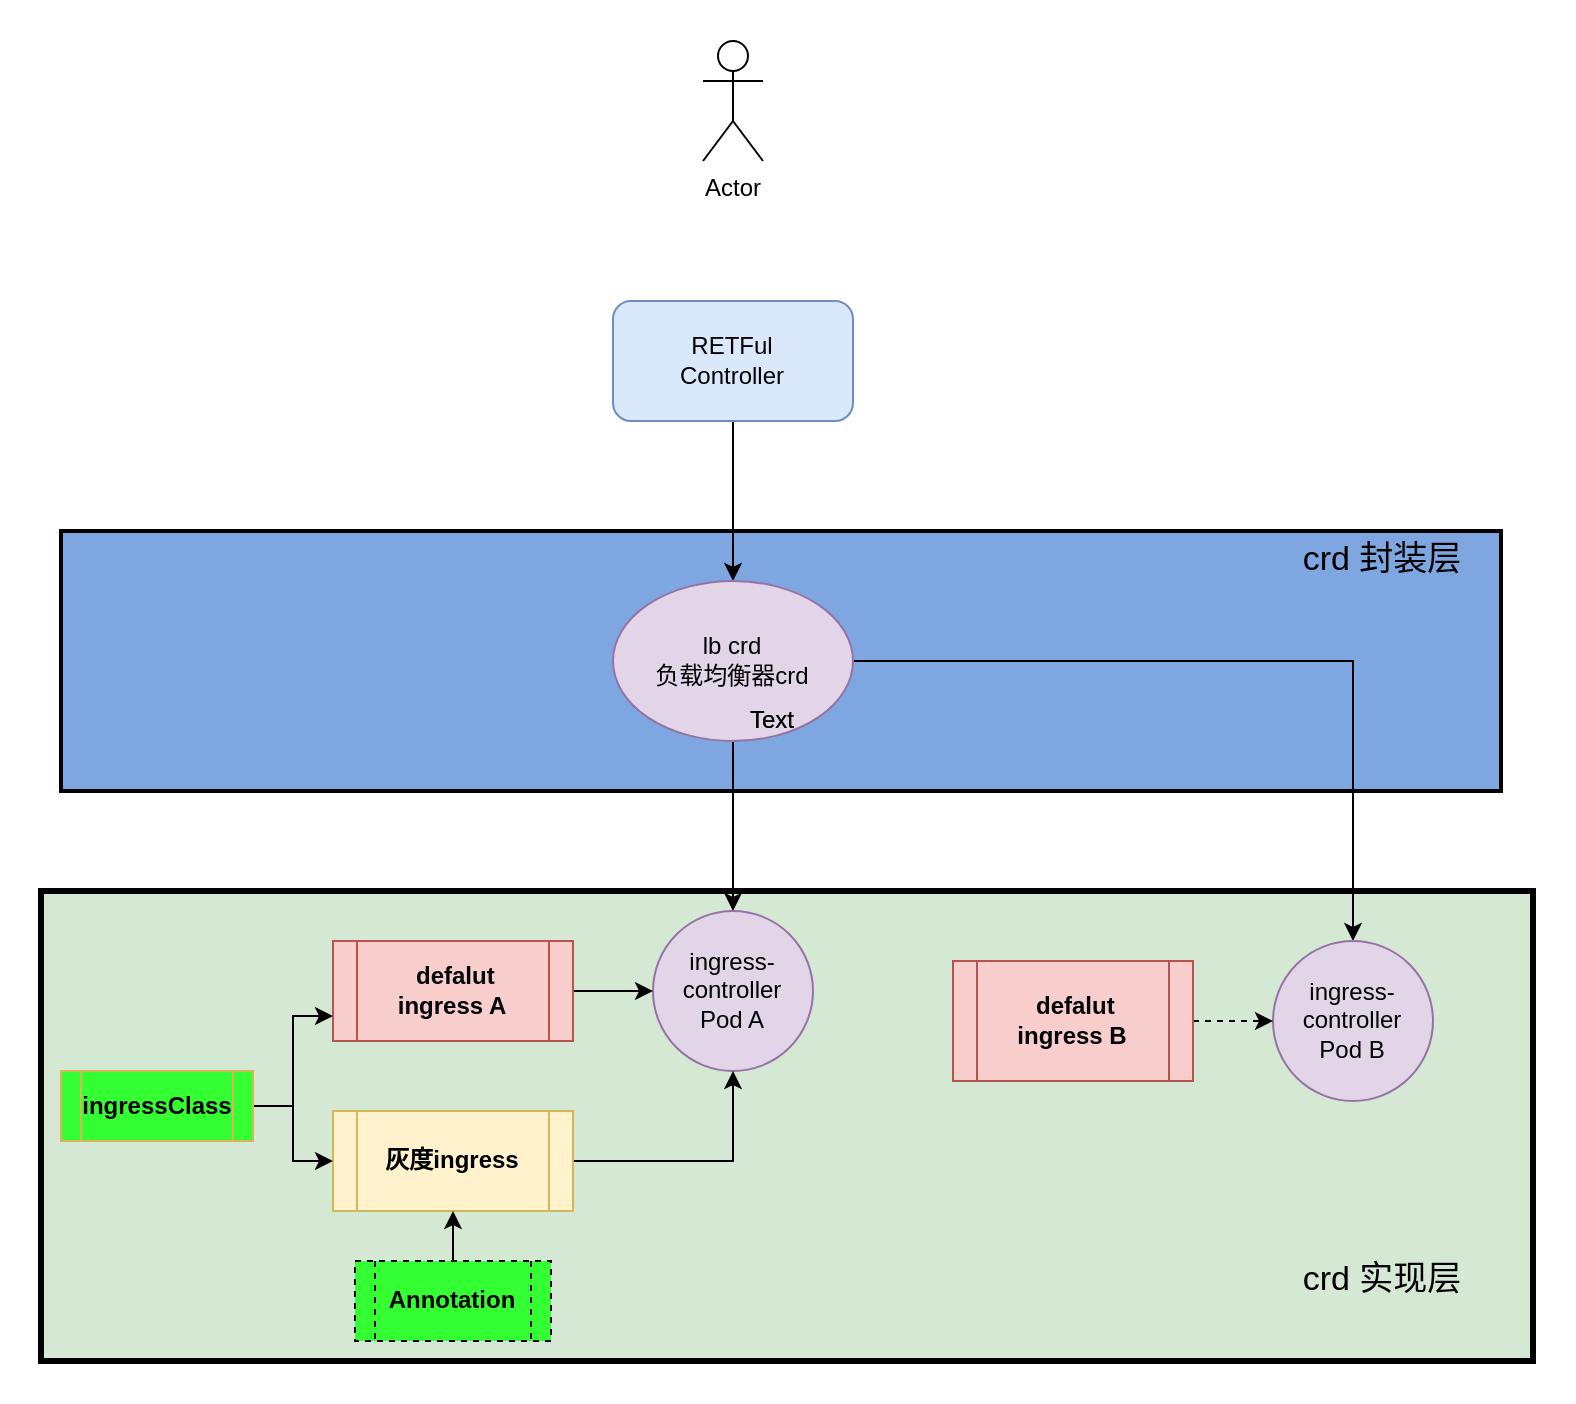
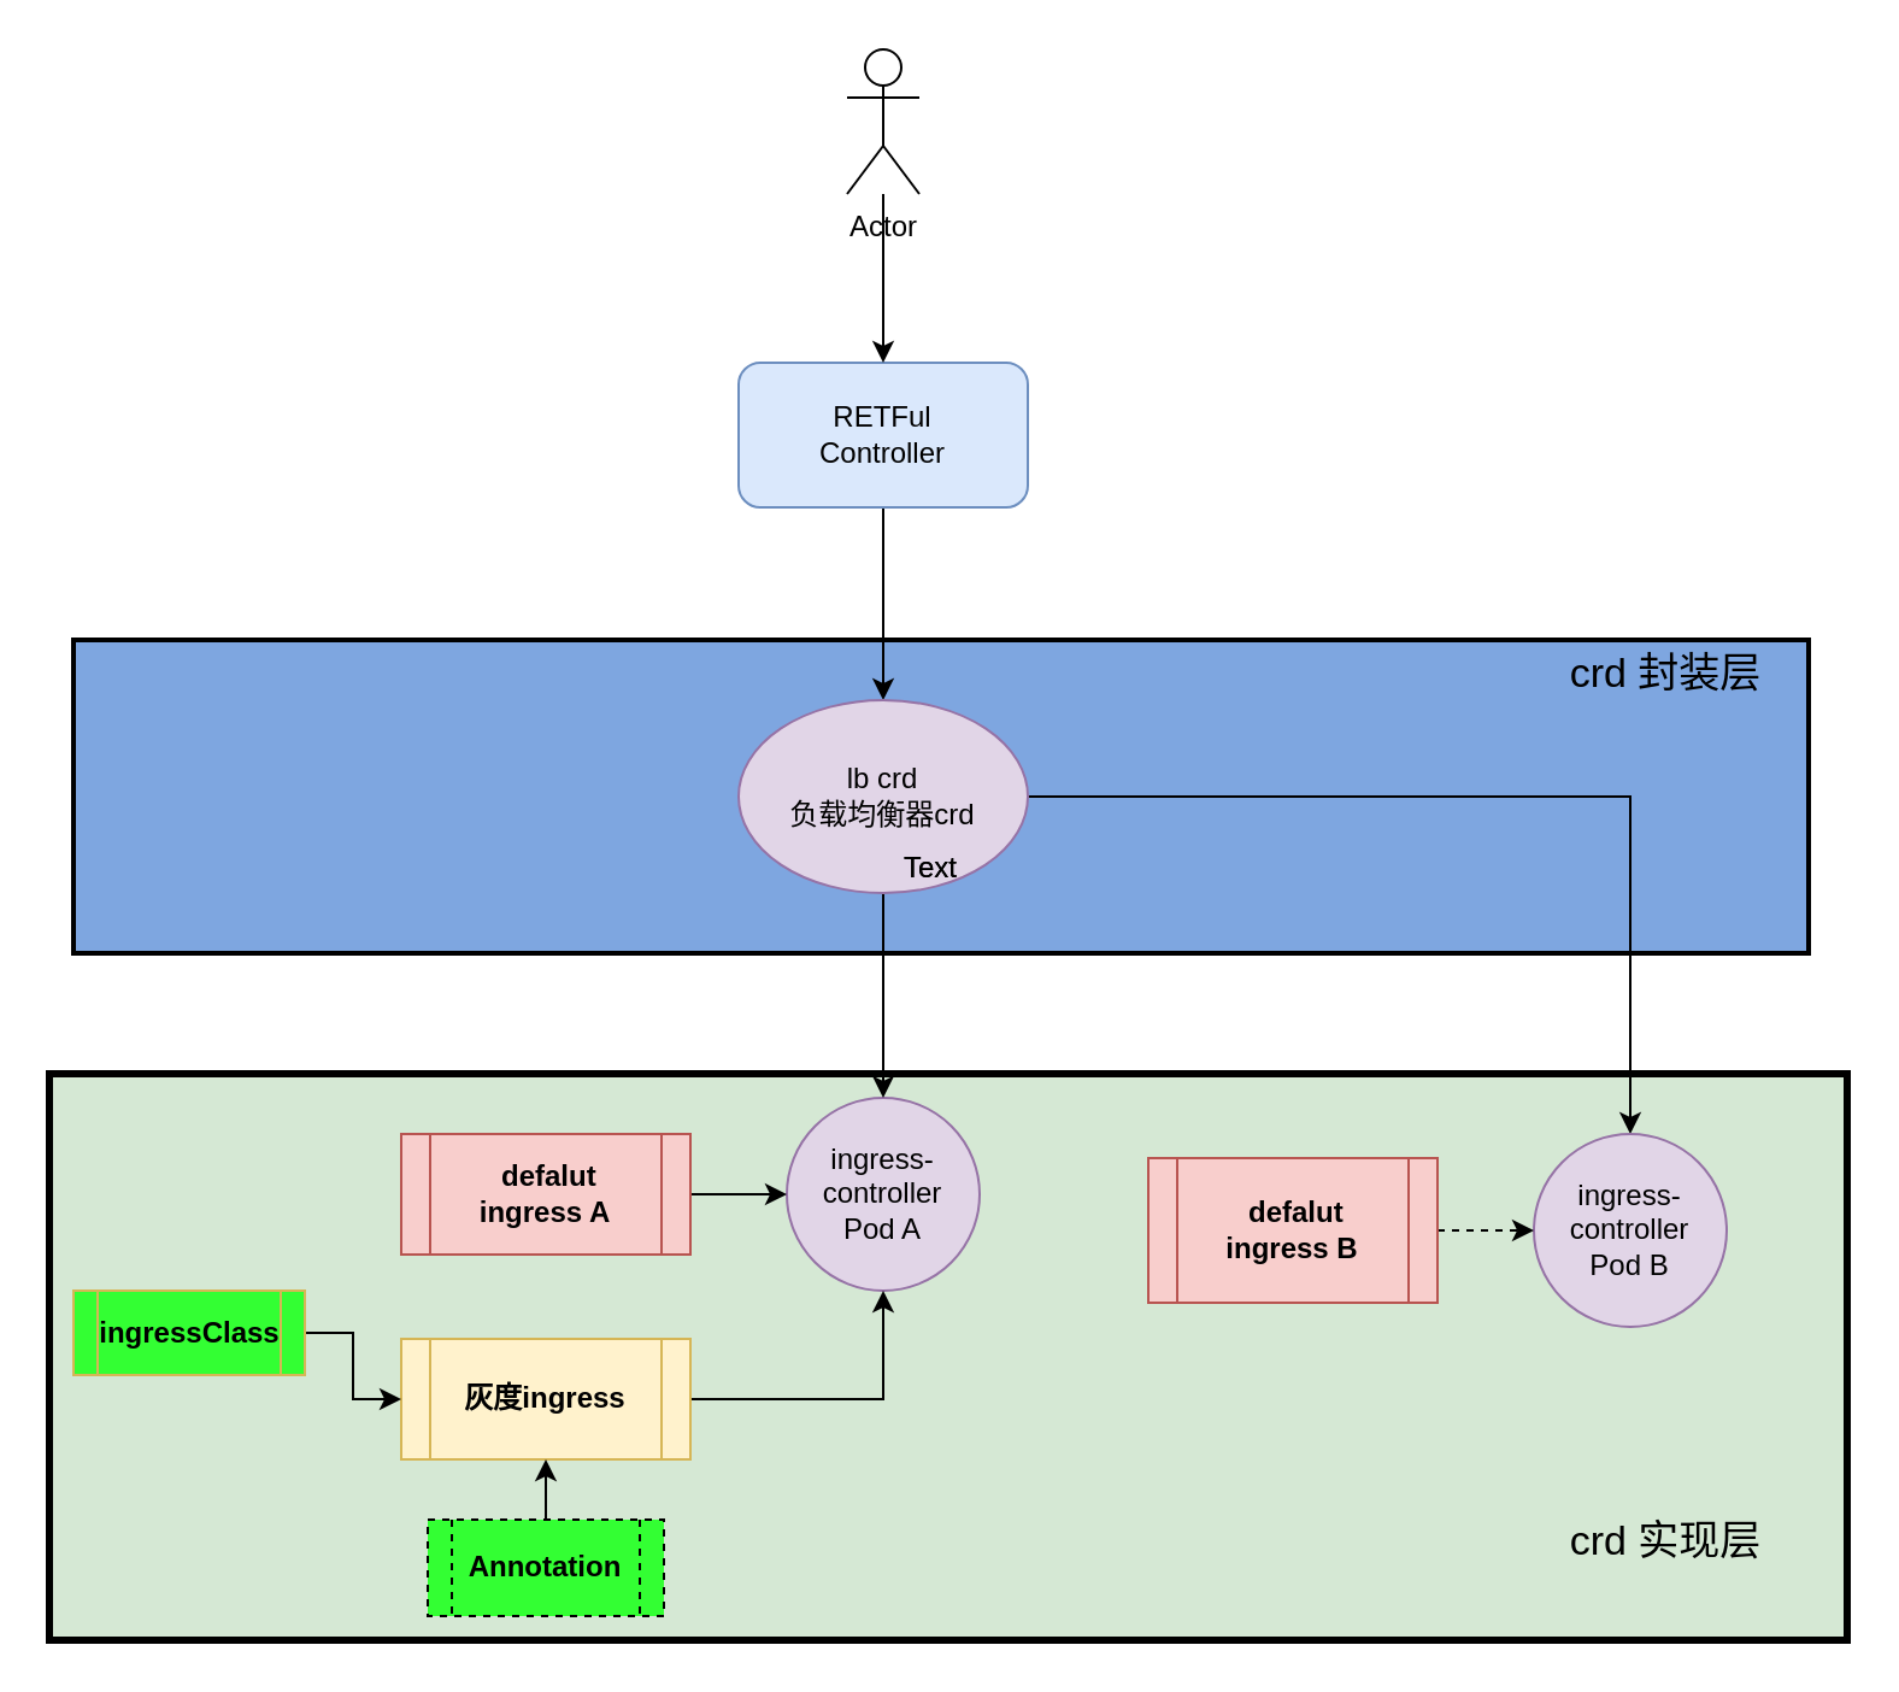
+ <mxCell id="14" style="edgeStyle=orthogonalEdgeStyle;rounded=0;orthogonalLoop=1;jettySize=auto;html=1;" parent="1" source="15" target="5" edge="1"><mxGeometry relative="1" as="geometry" /></mxCell>
- <mxCell id="21" style="edgeStyle=orthogonalEdgeStyle;rounded=0;orthogonalLoop=1;jettySize=auto;html=1;exitX=1;exitY=0.5;exitDx=0;exitDy=0;entryX=0;entryY=0.75;entryDx=0;entryDy=0;" parent="1" source="23" target="8" edge="1"><mxGeometry relative="1" as="geometry" /></mxCell>
